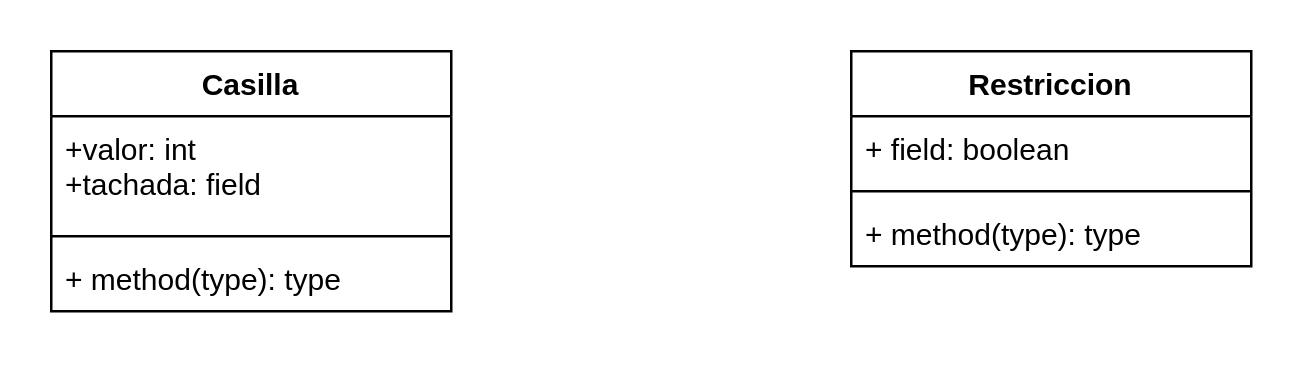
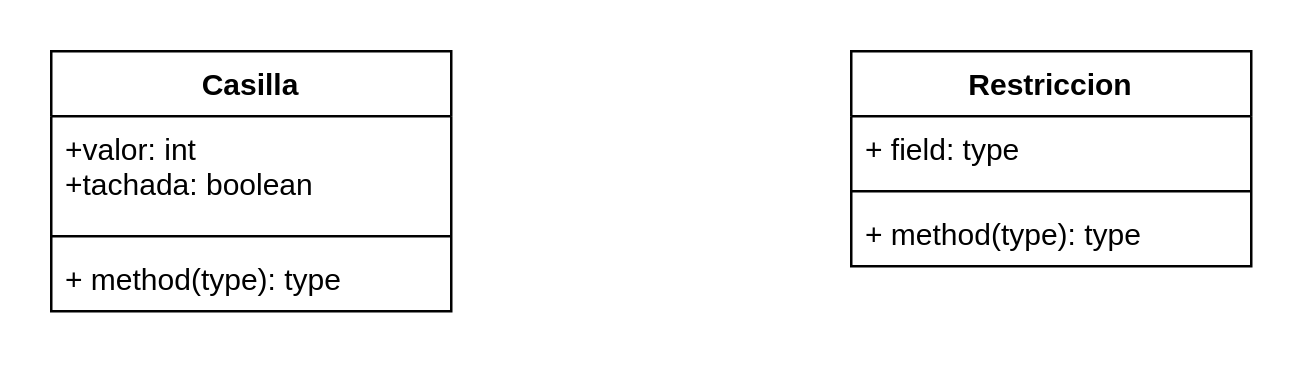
- <mxCell id="3" value="+valor: int&#10;+tachada: field&#10;" style="text;strokeColor=none;fillColor=none;align=left;verticalAlign=top;spacingLeft=4;spacingRight=4;overflow=hidden;rotatable=0;points=[[0,0.5],[1,0.5]];portConstraint=eastwest;" vertex="1" parent="2"><mxGeometry y="26" width="160" height="44" as="geometry" /></mxCell>
+ <mxCell id="3" value="+valor: int&#10;+tachada: boolean&#10;" style="text;strokeColor=none;fillColor=none;align=left;verticalAlign=top;spacingLeft=4;spacingRight=4;overflow=hidden;rotatable=0;points=[[0,0.5],[1,0.5]];portConstraint=eastwest;" vertex="1" parent="2"><mxGeometry y="26" width="160" height="44" as="geometry" /></mxCell>
- <mxCell id="7" value="+ field: boolean" style="text;strokeColor=none;fillColor=none;align=left;verticalAlign=top;spacingLeft=4;spacingRight=4;overflow=hidden;rotatable=0;points=[[0,0.5],[1,0.5]];portConstraint=eastwest;" vertex="1" parent="6"><mxGeometry y="26" width="160" height="26" as="geometry" /></mxCell>
+ <mxCell id="7" value="+ field: type" style="text;strokeColor=none;fillColor=none;align=left;verticalAlign=top;spacingLeft=4;spacingRight=4;overflow=hidden;rotatable=0;points=[[0,0.5],[1,0.5]];portConstraint=eastwest;" vertex="1" parent="6"><mxGeometry y="26" width="160" height="26" as="geometry" /></mxCell>
